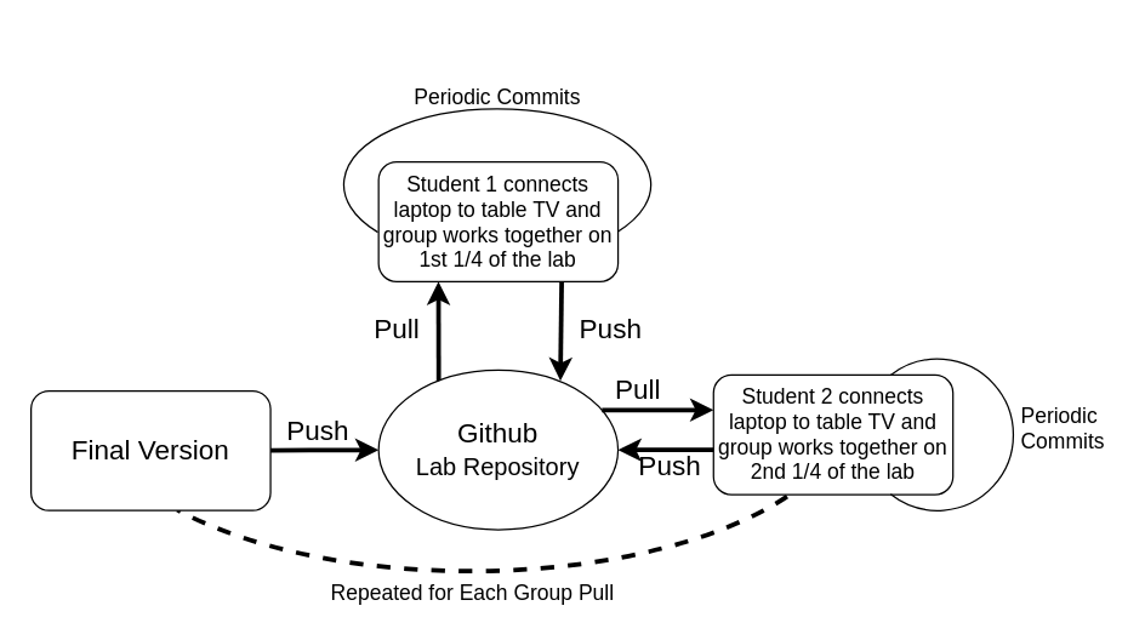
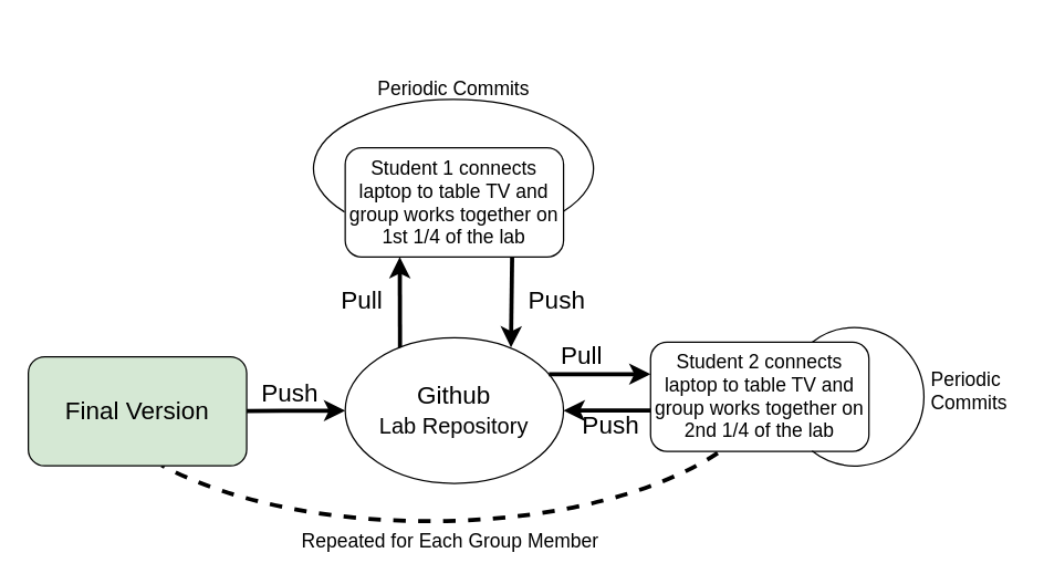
- <mxCell id="20" value="&lt;font style=&quot;font-size: 18px;&quot;&gt;Final Version&lt;/font&gt;" style="rounded=1;whiteSpace=wrap;html=1;rotation=0;" vertex="1" parent="1"><mxGeometry x="20.001" y="257.3" width="157.895" height="78.947" as="geometry" /></mxCell>
+ <mxCell id="20" value="&lt;font style=&quot;font-size: 18px;&quot;&gt;Final Version&lt;/font&gt;" style="rounded=1;whiteSpace=wrap;html=1;rotation=0;fillColor=#d5e8d4;" vertex="1" parent="1"><mxGeometry x="20.001" y="257.3" width="157.895" height="78.947" as="geometry" /></mxCell>
- <mxCell id="22" value="&lt;font style=&quot;font-size: 14px;&quot;&gt;Repeated for Each Group Pull&lt;/font&gt;" style="text;html=1;strokeColor=none;fillColor=none;spacing=5;spacingTop=-20;whiteSpace=wrap;overflow=hidden;rounded=0;dashed=1;labelBackgroundColor=none;fontSize=18;fontColor=#000000;" vertex="1" parent="1"><mxGeometry x="213.11" y="390" width="230" height="10" as="geometry" /></mxCell>
+ <mxCell id="22" value="&lt;font style=&quot;font-size: 14px;&quot;&gt;Repeated for Each Group Member&lt;/font&gt;" style="text;html=1;strokeColor=none;fillColor=none;spacing=5;spacingTop=-20;whiteSpace=wrap;overflow=hidden;rounded=0;dashed=1;labelBackgroundColor=none;fontSize=18;fontColor=#000000;" vertex="1" parent="1"><mxGeometry x="213.11" y="390" width="230" height="10" as="geometry" /></mxCell>
